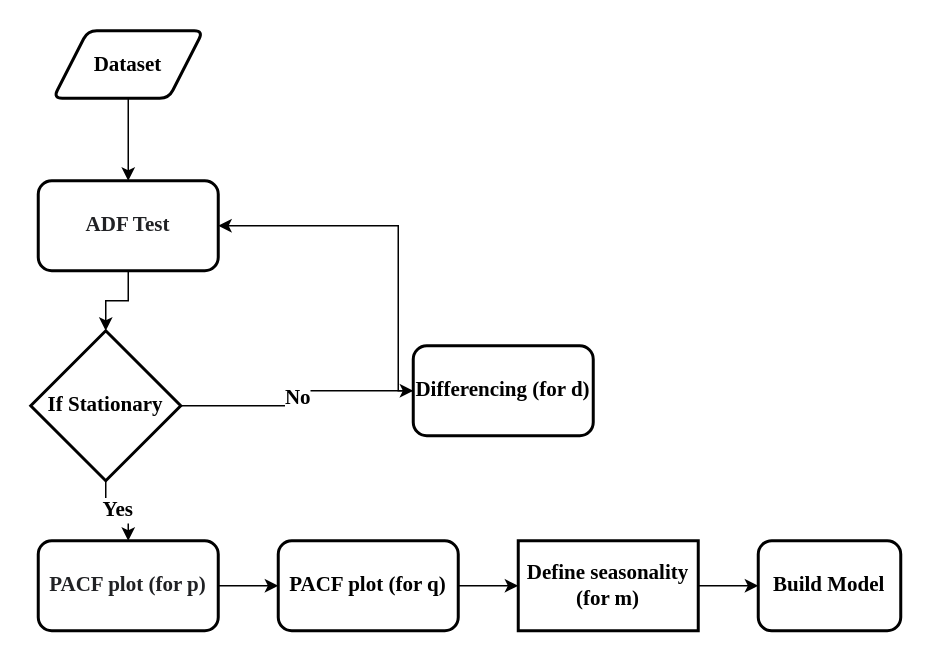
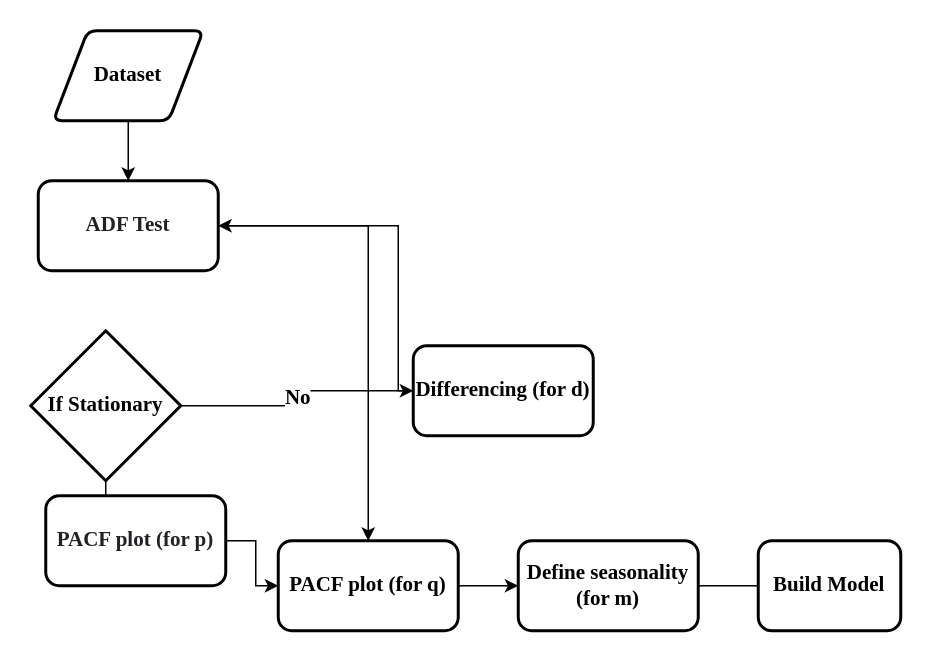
- <mxCell id="3" value="Dataset" style="shape=parallelogram;html=1;strokeWidth=2;perimeter=parallelogramPerimeter;whiteSpace=wrap;rounded=1;arcSize=12;size=0.23;fontSize=14;fontStyle=1;fontFamily=Times New Roman;" vertex="1" parent="1"><mxGeometry x="35" y="20" width="100" height="45" as="geometry" /></mxCell>
+ <mxCell id="3" value="Dataset" style="shape=parallelogram;html=1;strokeWidth=2;perimeter=parallelogramPerimeter;whiteSpace=wrap;rounded=1;arcSize=12;size=0.23;fontSize=14;fontStyle=1;fontFamily=Times New Roman;" vertex="1" parent="1"><mxGeometry x="35" y="20" width="100" height="60" as="geometry" /></mxCell>
- <mxCell id="7" value="" style="edgeStyle=orthogonalEdgeStyle;rounded=0;orthogonalLoop=1;jettySize=auto;html=1;fontSize=14;fontStyle=1;fontFamily=Times New Roman;" edge="1" parent="1" source="8" target="6"><mxGeometry relative="1" as="geometry" /></mxCell>
+ <mxCell id="7" value="" style="edgeStyle=orthogonalEdgeStyle;rounded=0;orthogonalLoop=1;jettySize=auto;html=1;fontSize=14;fontStyle=1;fontFamily=Times New Roman;" edge="1" parent="1" source="8" target="14"><mxGeometry relative="1" as="geometry" /></mxCell>
- <mxCell id="10" value="&lt;span style=&quot;color: rgb(32, 33, 36); font-size: 14px; text-align: start; background-color: rgb(255, 255, 255);&quot;&gt;PACF plot (for p)&lt;/span&gt;" style="rounded=1;whiteSpace=wrap;html=1;strokeWidth=2;fontSize=14;fontStyle=1;fontFamily=Times New Roman;" vertex="1" parent="1"><mxGeometry x="25" y="360" width="120" height="60" as="geometry" /></mxCell>
+ <mxCell id="10" value="&lt;span style=&quot;color: rgb(32, 33, 36); font-size: 14px; text-align: start; background-color: rgb(255, 255, 255);&quot;&gt;PACF plot (for p)&lt;/span&gt;" style="rounded=1;whiteSpace=wrap;html=1;strokeWidth=2;fontSize=14;fontStyle=1;fontFamily=Times New Roman;" vertex="1" parent="1"><mxGeometry x="30" y="330" width="120" height="60" as="geometry" /></mxCell>
- <mxCell id="16" value="Define seasonality (for m)" style="whiteSpace=wrap;html=1;strokeWidth=2;strokeColor=default;fontFamily=Times New Roman;fontSize=14;fontColor=default;fillColor=default;fontStyle=1;rounded=0;" vertex="1" parent="1"><mxGeometry x="345" y="360" width="120" height="60" as="geometry" /></mxCell>
+ <mxCell id="16" value="Define seasonality (for m)" style="whiteSpace=wrap;html=1;rounded=1;strokeWidth=2;strokeColor=default;fontFamily=Times New Roman;fontSize=14;fontColor=default;fillColor=default;fontStyle=1" vertex="1" parent="1"><mxGeometry x="345" y="360" width="120" height="60" as="geometry" /></mxCell>
- <mxCell id="15" value="" style="edgeStyle=orthogonalEdgeStyle;rounded=0;orthogonalLoop=1;jettySize=auto;html=1;fontFamily=Times New Roman;fontSize=14;fontColor=default;fontStyle=1" edge="1" parent="1" source="16" target="17"><mxGeometry relative="1" as="geometry" /></mxCell>
+ <mxCell id="15" value="" style="edgeStyle=orthogonalEdgeStyle;rounded=0;orthogonalLoop=1;jettySize=auto;html=1;fontFamily=Times New Roman;fontSize=14;fontColor=default;fontStyle=1;endArrow=none;" edge="1" parent="1" source="16" target="17"><mxGeometry relative="1" as="geometry" /></mxCell>
